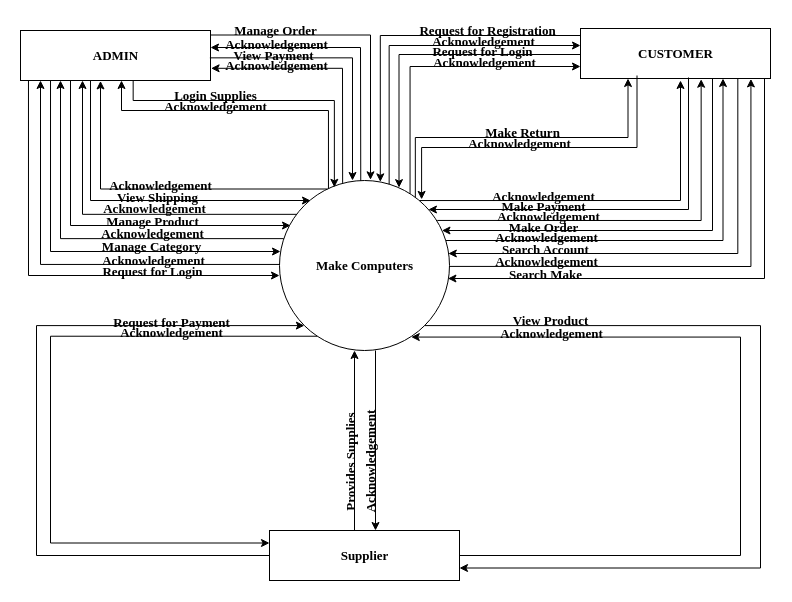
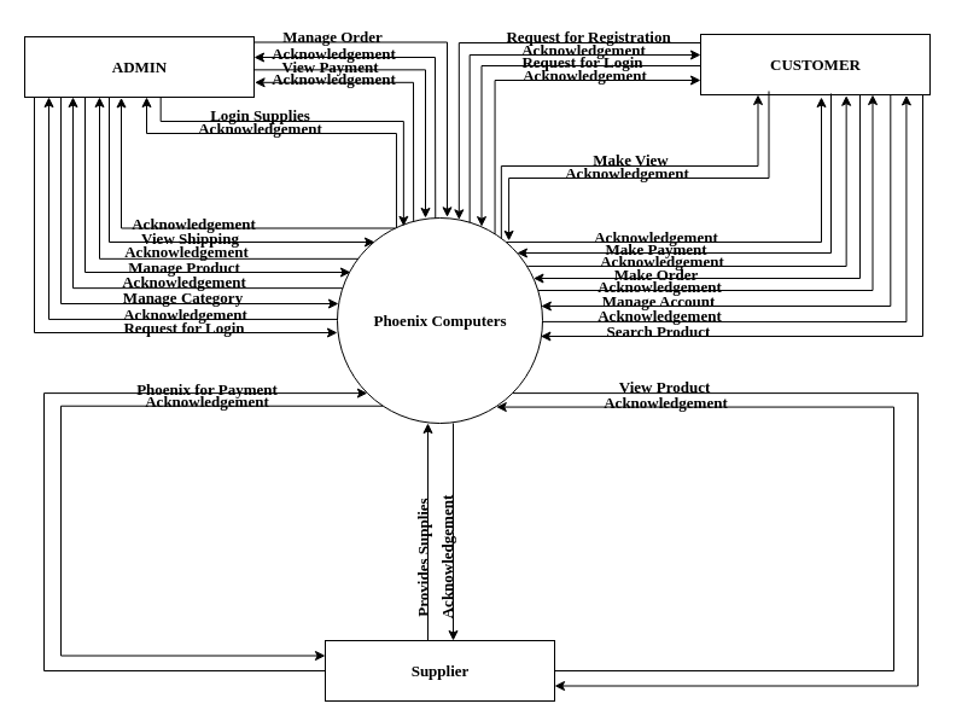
- <mxCell id="66" value="&lt;b style=&quot;font-size: 13px;&quot;&gt;Make Return&lt;/b&gt;" style="text;html=1;align=center;verticalAlign=middle;resizable=0;points=[];autosize=1;strokeColor=none;fillColor=none;fontSize=13;fontColor=#000000;fontFamily=Times New Roman;" parent="1" vertex="1"><mxGeometry x="479" y="122" width="85" height="20" as="geometry" /></mxCell>
+ <mxCell id="66" value="&lt;b style=&quot;font-size: 13px;&quot;&gt;Make View&lt;/b&gt;" style="text;html=1;align=center;verticalAlign=middle;resizable=0;points=[];autosize=1;strokeColor=none;fillColor=none;fontSize=13;fontColor=#000000;fontFamily=Times New Roman;" parent="1" vertex="1"><mxGeometry x="479" y="122" width="85" height="20" as="geometry" /></mxCell>
- <mxCell id="61" value="&lt;b style=&quot;font-size: 13px;&quot;&gt;Search Account&lt;/b&gt;" style="text;html=1;align=center;verticalAlign=middle;resizable=0;points=[];autosize=1;strokeColor=none;fillColor=none;fontSize=13;fontColor=#000000;fontFamily=Times New Roman;" parent="1" vertex="1"><mxGeometry x="493" y="239" width="104" height="20" as="geometry" /></mxCell>
+ <mxCell id="61" value="&lt;b style=&quot;font-size: 13px;&quot;&gt;Manage Account&lt;/b&gt;" style="text;html=1;align=center;verticalAlign=middle;resizable=0;points=[];autosize=1;strokeColor=none;fillColor=none;fontSize=13;fontColor=#000000;fontFamily=Times New Roman;" parent="1" vertex="1"><mxGeometry x="493" y="239" width="104" height="20" as="geometry" /></mxCell>
- <mxCell id="19" value="&lt;b style=&quot;font-size: 13px;&quot;&gt;&lt;font style=&quot;font-size: 13px;&quot; color=&quot;#000000&quot;&gt;Make Computers&lt;/font&gt;&lt;/b&gt;" style="shape=ellipse;html=1;dashed=0;whitespace=wrap;aspect=fixed;strokeWidth=1;perimeter=ellipsePerimeter;strokeColor=#000000;fillColor=none;fontFamily=Times New Roman;fontSize=13;" parent="1" vertex="1"><mxGeometry x="279" y="180" width="170" height="170" as="geometry" /></mxCell>
+ <mxCell id="19" value="&lt;b style=&quot;font-size: 13px;&quot;&gt;&lt;font style=&quot;font-size: 13px;&quot; color=&quot;#000000&quot;&gt;Phoenix Computers&lt;/font&gt;&lt;/b&gt;" style="shape=ellipse;html=1;dashed=0;whitespace=wrap;aspect=fixed;strokeWidth=1;perimeter=ellipsePerimeter;strokeColor=#000000;fillColor=none;fontFamily=Times New Roman;fontSize=13;" parent="1" vertex="1"><mxGeometry x="279" y="180" width="170" height="170" as="geometry" /></mxCell>
- <mxCell id="58" value="&lt;b style=&quot;font-size: 13px;&quot;&gt;Search Make&lt;/b&gt;" style="text;html=1;align=center;verticalAlign=middle;resizable=0;points=[];autosize=1;strokeColor=none;fillColor=none;fontSize=13;fontColor=#000000;fontFamily=Times New Roman;" parent="1" vertex="1"><mxGeometry x="497" y="264" width="96" height="20" as="geometry" /></mxCell>
+ <mxCell id="58" value="&lt;b style=&quot;font-size: 13px;&quot;&gt;Search Product&lt;/b&gt;" style="text;html=1;align=center;verticalAlign=middle;resizable=0;points=[];autosize=1;strokeColor=none;fillColor=none;fontSize=13;fontColor=#000000;fontFamily=Times New Roman;" parent="1" vertex="1"><mxGeometry x="497" y="264" width="96" height="20" as="geometry" /></mxCell>
- <mxCell id="70" value="&lt;b style=&quot;font-size: 13px;&quot;&gt;Request for Payment&lt;/b&gt;" style="text;html=1;align=center;verticalAlign=middle;resizable=0;points=[];autosize=1;strokeColor=none;fillColor=none;fontSize=13;fontColor=#000000;fontFamily=Times New Roman;" parent="1" vertex="1"><mxGeometry x="107" y="312" width="127" height="20" as="geometry" /></mxCell>
+ <mxCell id="70" value="&lt;b style=&quot;font-size: 13px;&quot;&gt;Phoenix for Payment&lt;/b&gt;" style="text;html=1;align=center;verticalAlign=middle;resizable=0;points=[];autosize=1;strokeColor=none;fillColor=none;fontSize=13;fontColor=#000000;fontFamily=Times New Roman;" parent="1" vertex="1"><mxGeometry x="107" y="312" width="127" height="20" as="geometry" /></mxCell>
